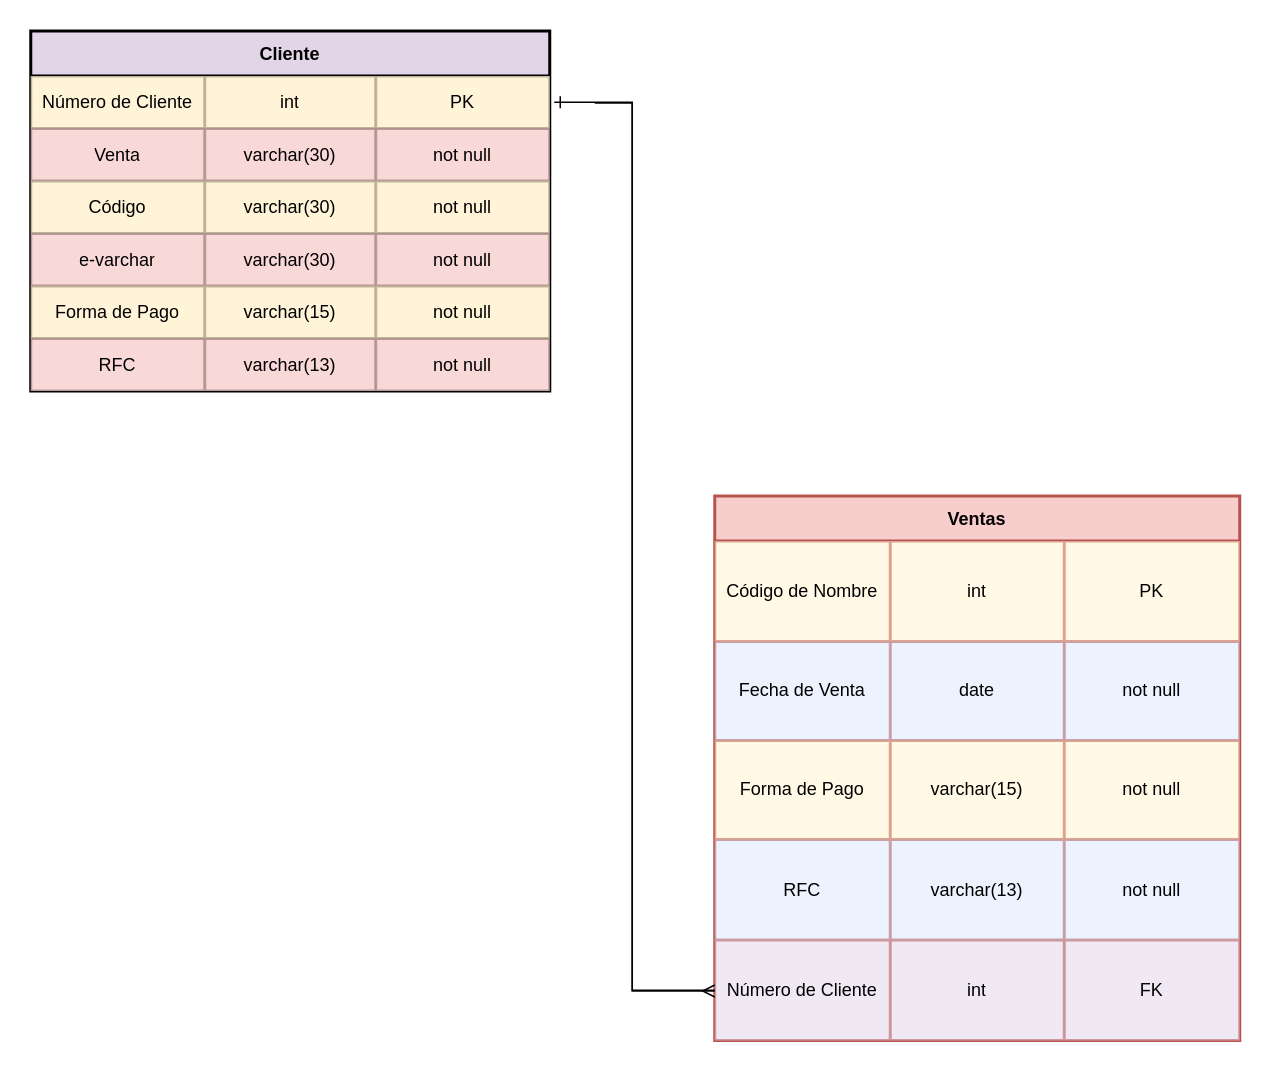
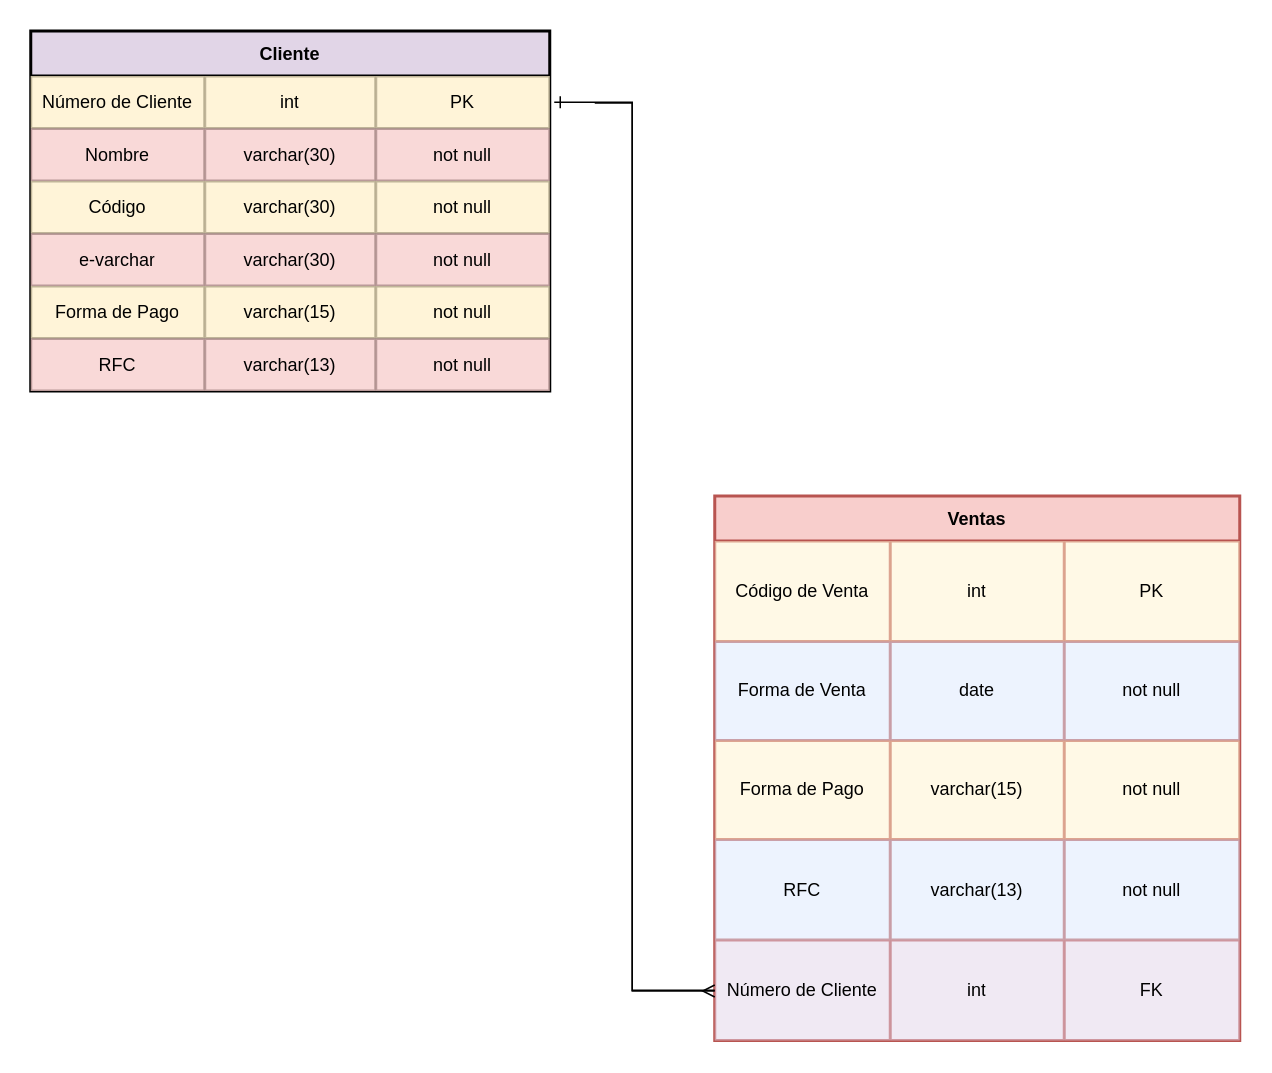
- <mxCell id="8" value="Venta" style="shape=partialRectangle;html=1;whiteSpace=wrap;connectable=0;fillColor=#f8cecc;top=0;left=0;bottom=0;right=0;overflow=hidden;strokeColor=#b85450;opacity=50;" vertex="1" parent="7"><mxGeometry width="116" height="35" as="geometry"><mxRectangle width="116" height="35" as="alternateBounds" /></mxGeometry></mxCell>
+ <mxCell id="8" value="Nombre" style="shape=partialRectangle;html=1;whiteSpace=wrap;connectable=0;fillColor=#f8cecc;top=0;left=0;bottom=0;right=0;overflow=hidden;strokeColor=#b85450;opacity=50;" vertex="1" parent="7"><mxGeometry width="116" height="35" as="geometry"><mxRectangle width="116" height="35" as="alternateBounds" /></mxGeometry></mxCell>
- <mxCell id="30" value="Código de Nombre" style="shape=partialRectangle;html=1;whiteSpace=wrap;connectable=0;fillColor=#fff2cc;top=0;left=0;bottom=0;right=0;overflow=hidden;shadow=0;sketch=0;strokeColor=#d6b656;strokeWidth=2;opacity=30;" vertex="1" parent="29"><mxGeometry width="117" height="67" as="geometry"><mxRectangle width="117" height="67" as="alternateBounds" /></mxGeometry></mxCell>
+ <mxCell id="30" value="Código de Venta" style="shape=partialRectangle;html=1;whiteSpace=wrap;connectable=0;fillColor=#fff2cc;top=0;left=0;bottom=0;right=0;overflow=hidden;shadow=0;sketch=0;strokeColor=#d6b656;strokeWidth=2;opacity=30;" vertex="1" parent="29"><mxGeometry width="117" height="67" as="geometry"><mxRectangle width="117" height="67" as="alternateBounds" /></mxGeometry></mxCell>
- <mxCell id="34" value="Fecha de Venta" style="shape=partialRectangle;html=1;whiteSpace=wrap;connectable=0;fillColor=#dae8fc;top=0;left=0;bottom=0;right=0;overflow=hidden;shadow=0;dashed=1;dashPattern=1 1;sketch=0;strokeColor=#6c8ebf;strokeWidth=2;opacity=30;" vertex="1" parent="33"><mxGeometry width="117" height="66" as="geometry"><mxRectangle width="117" height="66" as="alternateBounds" /></mxGeometry></mxCell>
+ <mxCell id="34" value="Forma de Venta" style="shape=partialRectangle;html=1;whiteSpace=wrap;connectable=0;fillColor=#dae8fc;top=0;left=0;bottom=0;right=0;overflow=hidden;shadow=0;dashed=1;dashPattern=1 1;sketch=0;strokeColor=#6c8ebf;strokeWidth=2;opacity=30;" vertex="1" parent="33"><mxGeometry width="117" height="66" as="geometry"><mxRectangle width="117" height="66" as="alternateBounds" /></mxGeometry></mxCell>
